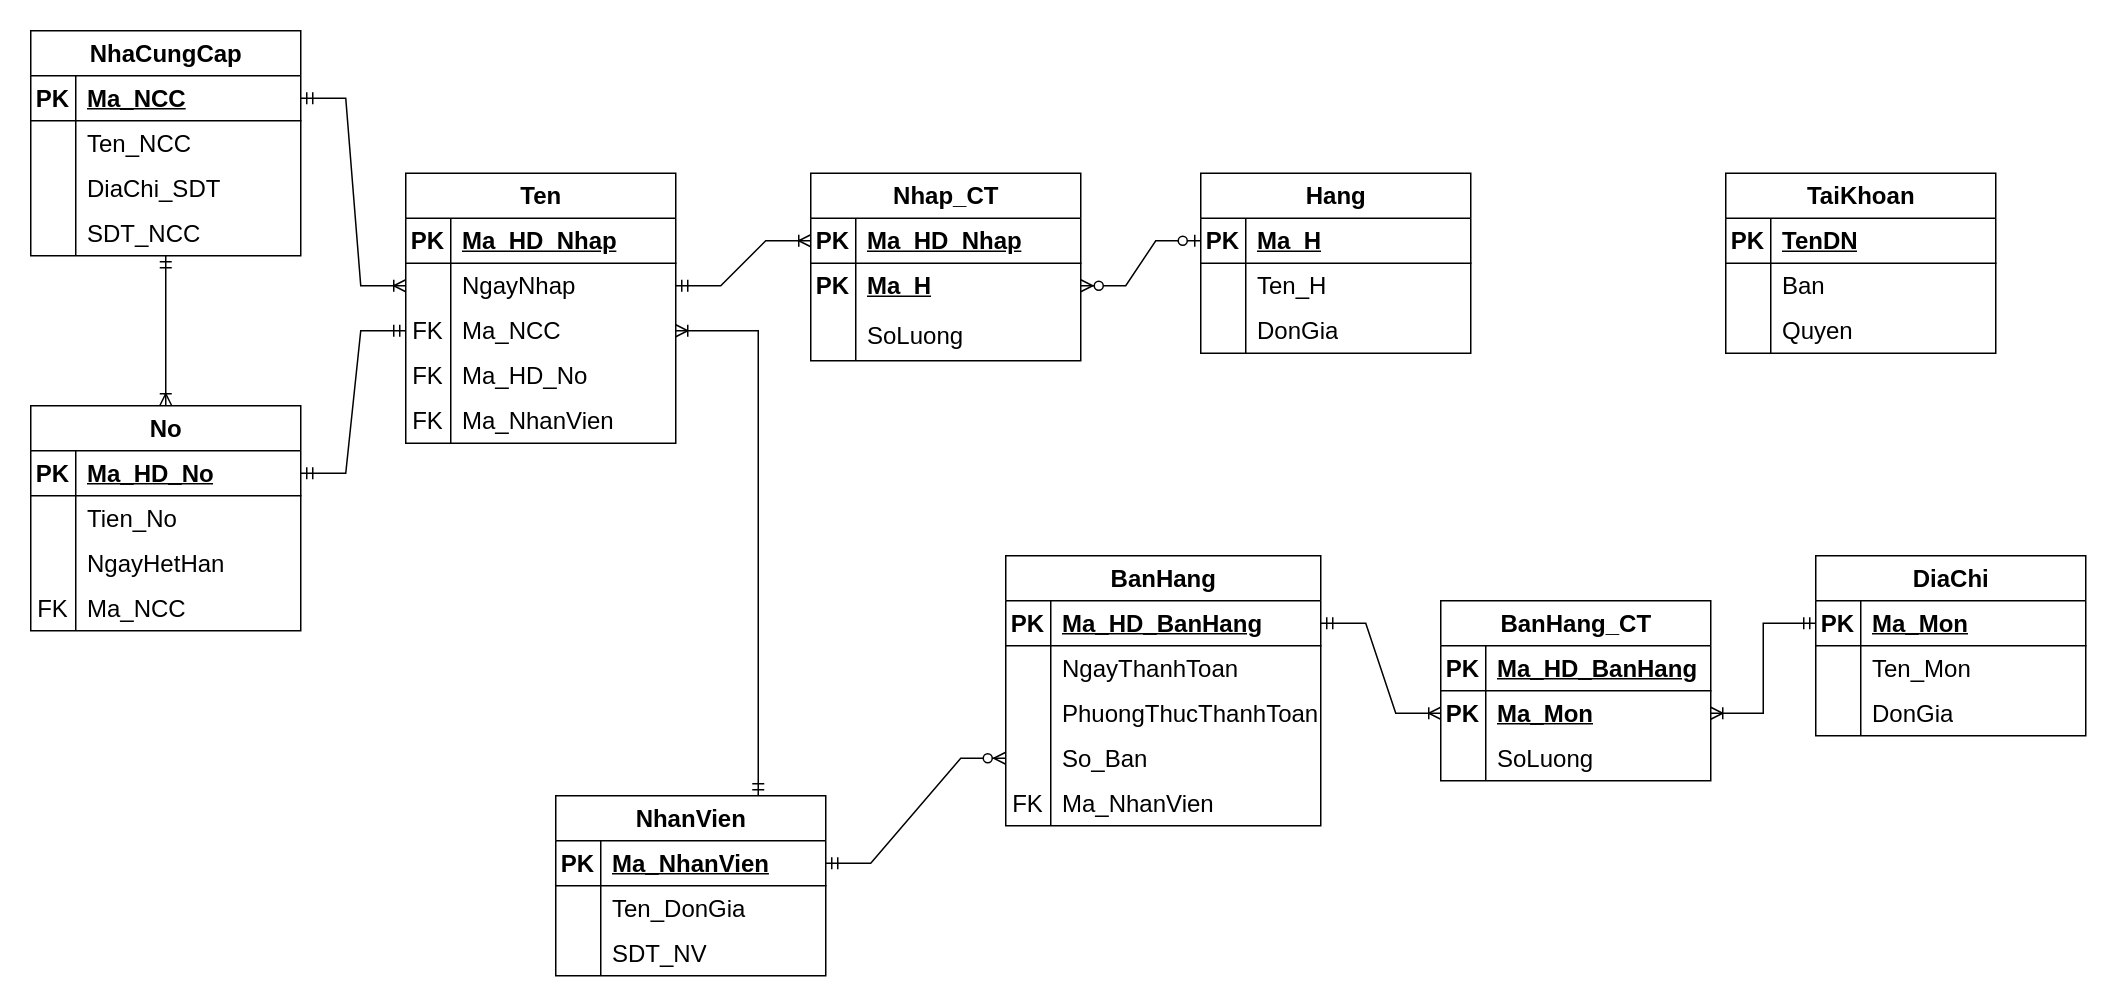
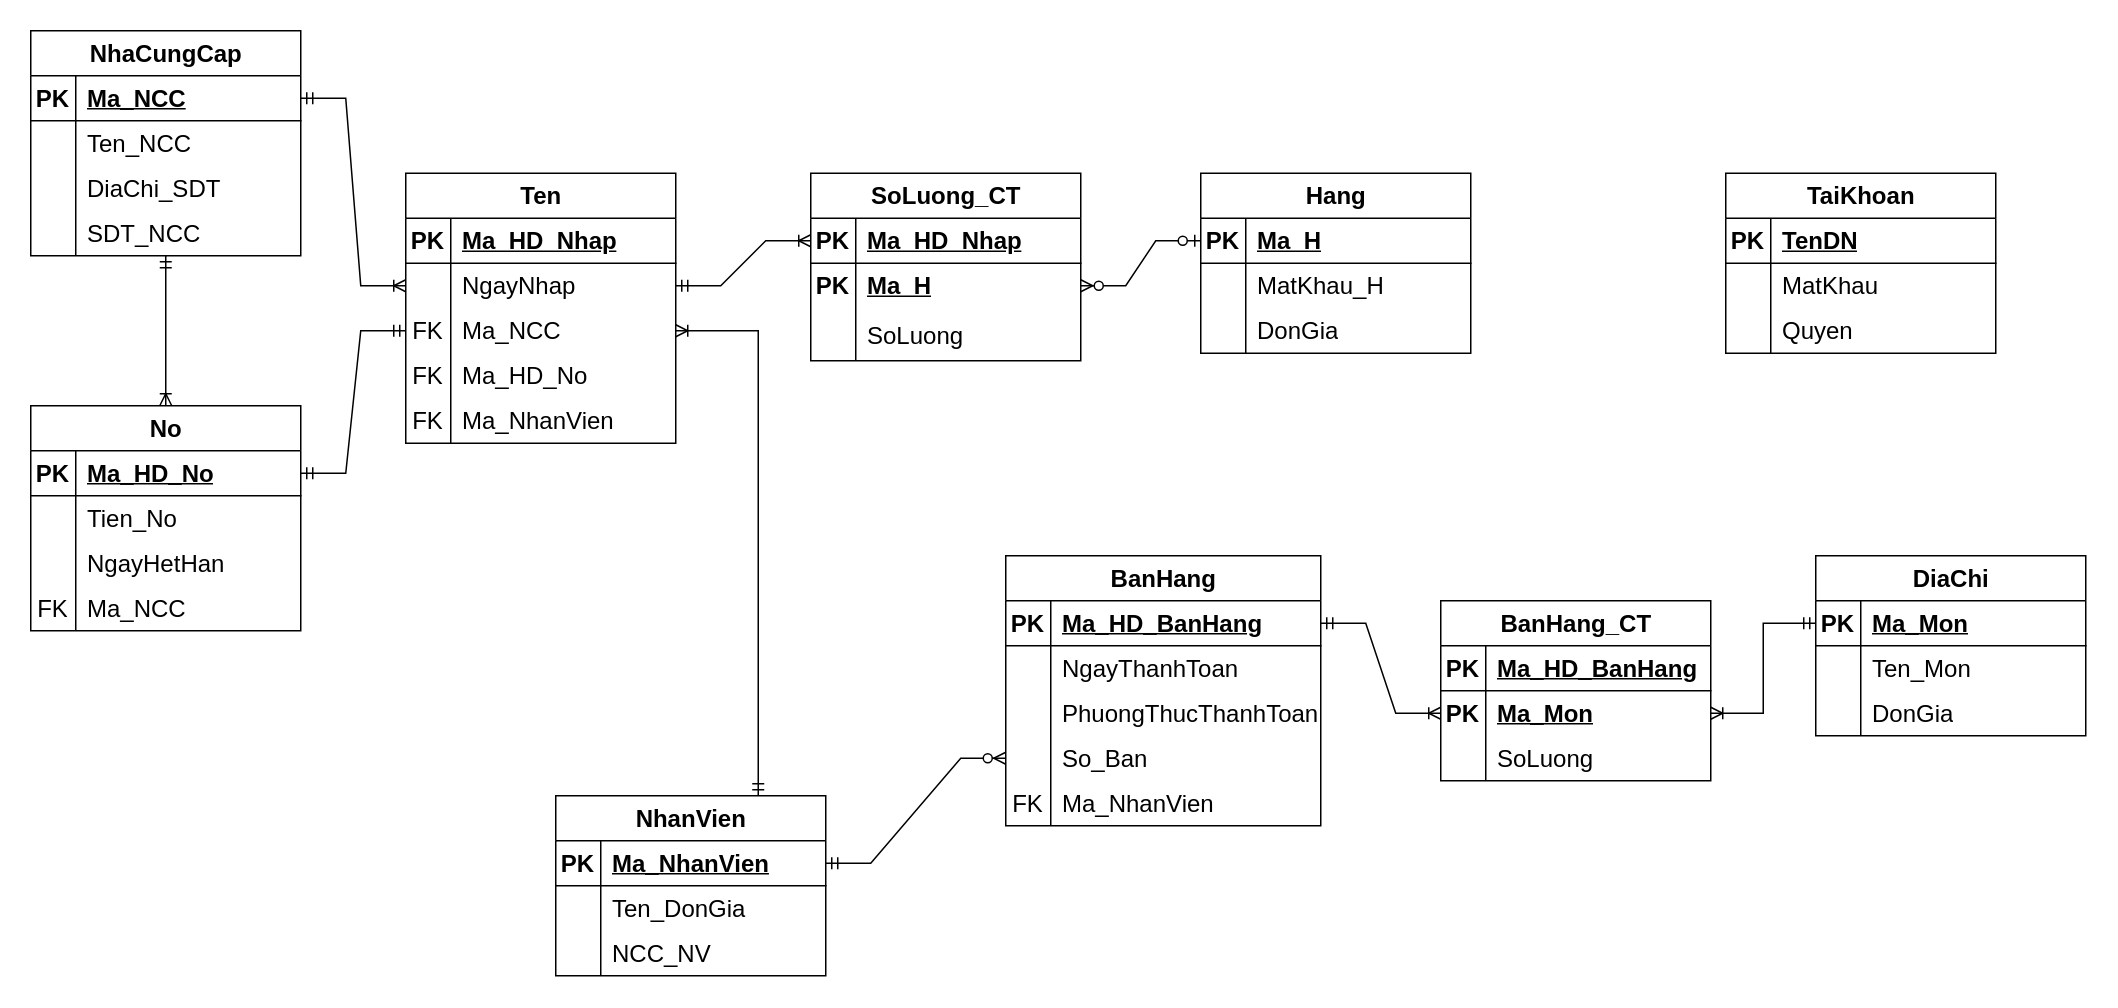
- <mxCell id="110" value="Nhap_CT" style="shape=table;startSize=30;container=1;collapsible=1;childLayout=tableLayout;fixedRows=1;rowLines=0;fontStyle=1;align=center;resizeLast=1;html=1;fontSize=16;" vertex="1" parent="1"><mxGeometry x="540" y="115" width="180" height="125" as="geometry" /></mxCell>
+ <mxCell id="110" value="SoLuong_CT" style="shape=table;startSize=30;container=1;collapsible=1;childLayout=tableLayout;fixedRows=1;rowLines=0;fontStyle=1;align=center;resizeLast=1;html=1;fontSize=16;" vertex="1" parent="1"><mxGeometry x="540" y="115" width="180" height="125" as="geometry" /></mxCell>
- <mxCell id="72" value="Ten_H" style="shape=partialRectangle;connectable=0;fillColor=none;top=0;left=0;bottom=0;right=0;align=left;spacingLeft=6;overflow=hidden;whiteSpace=wrap;html=1;fontSize=16;" vertex="1" parent="70"><mxGeometry x="30" width="150" height="30" as="geometry"><mxRectangle width="150" height="30" as="alternateBounds" /></mxGeometry></mxCell>
+ <mxCell id="72" value="MatKhau_H" style="shape=partialRectangle;connectable=0;fillColor=none;top=0;left=0;bottom=0;right=0;align=left;spacingLeft=6;overflow=hidden;whiteSpace=wrap;html=1;fontSize=16;" vertex="1" parent="70"><mxGeometry x="30" width="150" height="30" as="geometry"><mxRectangle width="150" height="30" as="alternateBounds" /></mxGeometry></mxCell>
- <mxCell id="127" value="Ban" style="shape=partialRectangle;connectable=0;fillColor=none;top=0;left=0;bottom=0;right=0;align=left;spacingLeft=6;overflow=hidden;whiteSpace=wrap;html=1;fontSize=16;" vertex="1" parent="125"><mxGeometry x="30" width="150" height="30" as="geometry"><mxRectangle width="150" height="30" as="alternateBounds" /></mxGeometry></mxCell>
+ <mxCell id="127" value="MatKhau" style="shape=partialRectangle;connectable=0;fillColor=none;top=0;left=0;bottom=0;right=0;align=left;spacingLeft=6;overflow=hidden;whiteSpace=wrap;html=1;fontSize=16;" vertex="1" parent="125"><mxGeometry x="30" width="150" height="30" as="geometry"><mxRectangle width="150" height="30" as="alternateBounds" /></mxGeometry></mxCell>
- <mxCell id="11" value="SDT_NV" style="shape=partialRectangle;connectable=0;fillColor=none;top=0;left=0;bottom=0;right=0;align=left;spacingLeft=6;overflow=hidden;whiteSpace=wrap;html=1;fontSize=16;" vertex="1" parent="9"><mxGeometry x="30" width="150" height="30" as="geometry"><mxRectangle width="150" height="30" as="alternateBounds" /></mxGeometry></mxCell>
+ <mxCell id="11" value="NCC_NV" style="shape=partialRectangle;connectable=0;fillColor=none;top=0;left=0;bottom=0;right=0;align=left;spacingLeft=6;overflow=hidden;whiteSpace=wrap;html=1;fontSize=16;" vertex="1" parent="9"><mxGeometry x="30" width="150" height="30" as="geometry"><mxRectangle width="150" height="30" as="alternateBounds" /></mxGeometry></mxCell>
